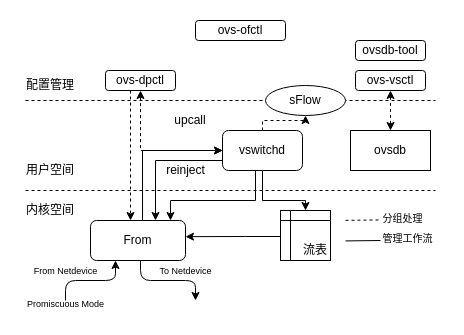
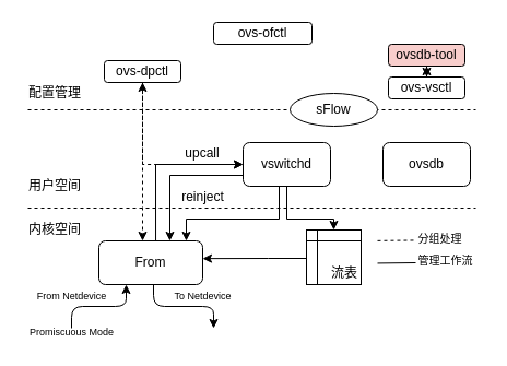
- <mxCell id="8" value="ovsdb-tool" style="rounded=1;whiteSpace=wrap;html=1;" vertex="1" parent="1"><mxGeometry x="355" y="40" width="70" height="20" as="geometry" /></mxCell>
+ <mxCell id="8" value="ovsdb-tool" style="rounded=1;whiteSpace=wrap;html=1;fillColor=#f8cecc;" vertex="1" parent="1"><mxGeometry x="355" y="40" width="70" height="20" as="geometry" /></mxCell>
- <mxCell id="4" value="ovs-dpctl" style="rounded=1;whiteSpace=wrap;html=1;" vertex="1" parent="1"><mxGeometry x="105" y="70" width="70" height="20" as="geometry" /></mxCell>
+ <mxCell id="4" value="ovs-dpctl" style="rounded=1;whiteSpace=wrap;html=1;" vertex="1" parent="1"><mxGeometry x="95" y="55" width="70" height="20" as="geometry" /></mxCell>
- <mxCell id="6" value="" style="edgeStyle=orthogonalEdgeStyle;rounded=0;orthogonalLoop=1;jettySize=auto;html=1;dashed=1;startArrow=classic;startFill=1;" edge="1" parent="1" source="7" target="20"><mxGeometry relative="1" as="geometry" /></mxCell>
+ <mxCell id="6" value="" style="edgeStyle=orthogonalEdgeStyle;rounded=0;orthogonalLoop=1;jettySize=auto;html=1;dashed=1;startArrow=classic;startFill=1;" edge="1" parent="1" source="7" target="8"><mxGeometry relative="1" as="geometry" /></mxCell>
- <mxCell id="25" value="upcall" style="text;html=1;strokeColor=none;fillColor=none;align=center;verticalAlign=middle;whiteSpace=wrap;rounded=0;" vertex="1" parent="1"><mxGeometry x="170" y="110" width="40" height="20" as="geometry" /></mxCell>
+ <mxCell id="25" value="upcall" style="text;html=1;strokeColor=none;fillColor=none;align=center;verticalAlign=middle;whiteSpace=wrap;rounded=0;" vertex="1" parent="1"><mxGeometry x="165" y="130" width="40" height="20" as="geometry" /></mxCell>
- <mxCell id="14" style="edgeStyle=orthogonalEdgeStyle;rounded=0;orthogonalLoop=1;jettySize=auto;html=1;exitX=0.5;exitY=0;exitDx=0;exitDy=0;entryX=0.5;entryY=1;entryDx=0;entryDy=0;dashed=1;startArrow=none;startFill=0;" edge="1" parent="1" source="19" target="5"><mxGeometry relative="1" as="geometry"><Array as="points"><mxPoint x="262" y="120" /><mxPoint x="305" y="120" /></Array></mxGeometry></mxCell>
- <mxCell id="20" value="ovsdb" style="whiteSpace=wrap;html=1;rounded=0;" vertex="1" parent="1"><mxGeometry x="350" y="130" width="80" height="40" as="geometry" /></mxCell>
+ <mxCell id="20" value="ovsdb" style="rounded=1;whiteSpace=wrap;html=1;" vertex="1" parent="1"><mxGeometry x="350" y="130" width="80" height="40" as="geometry" /></mxCell>
- <mxCell id="26" value="reinject" style="text;html=1;align=center;verticalAlign=middle;resizable=0;points=[];autosize=1;" vertex="1" parent="1"><mxGeometry x="160" y="160" width="50" height="20" as="geometry" /></mxCell>
+ <mxCell id="26" value="reinject" style="text;html=1;align=center;verticalAlign=middle;resizable=0;points=[];autosize=1;" vertex="1" parent="1"><mxGeometry x="160" y="170" width="50" height="20" as="geometry" /></mxCell>
